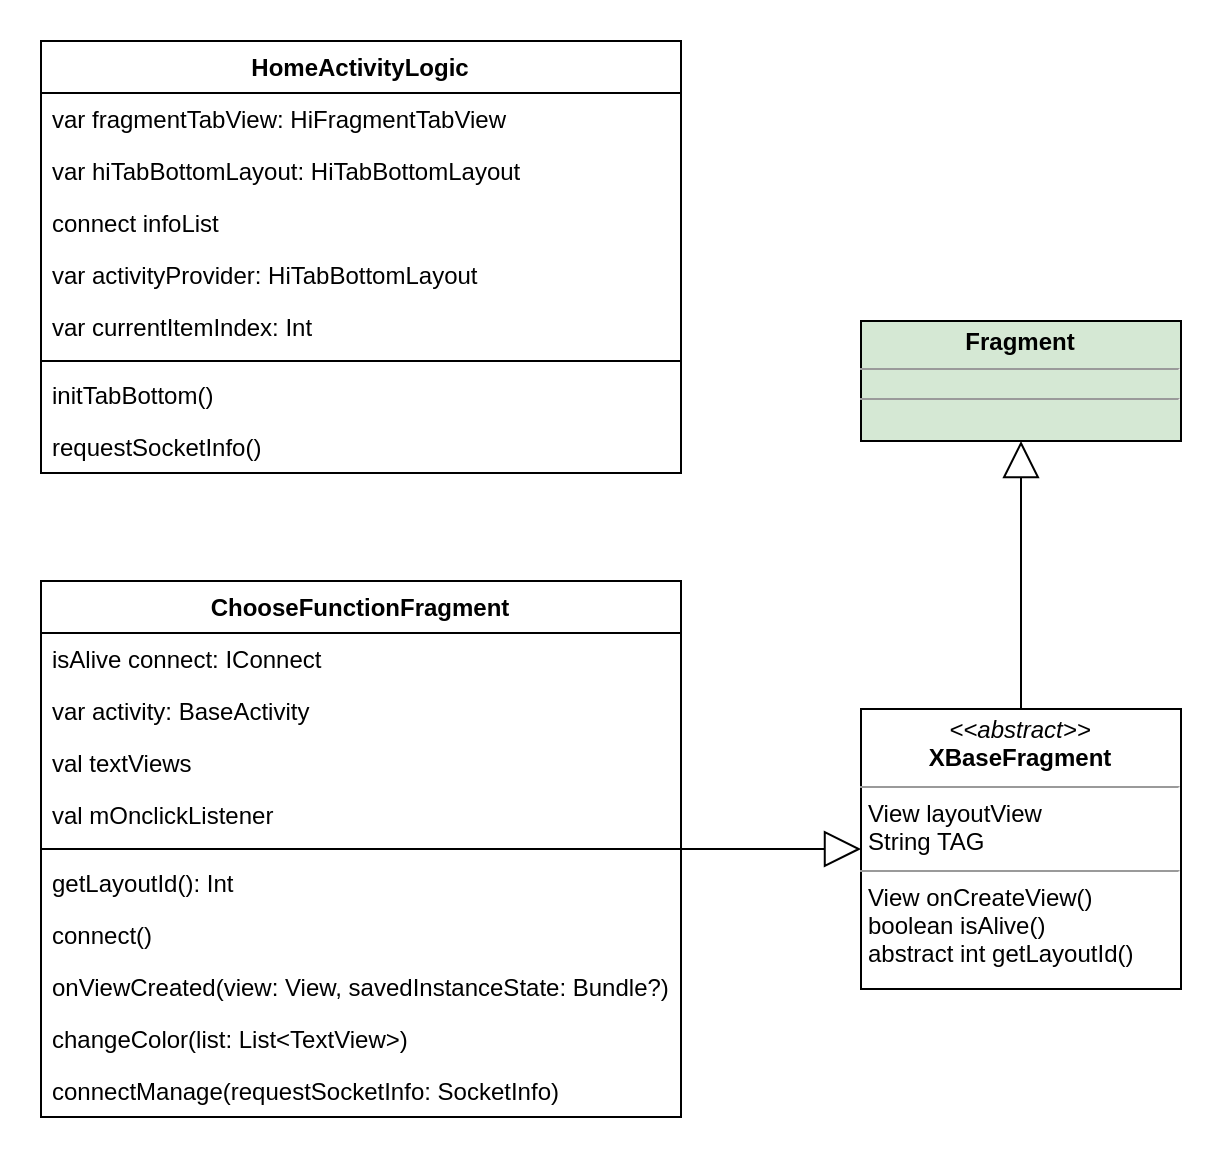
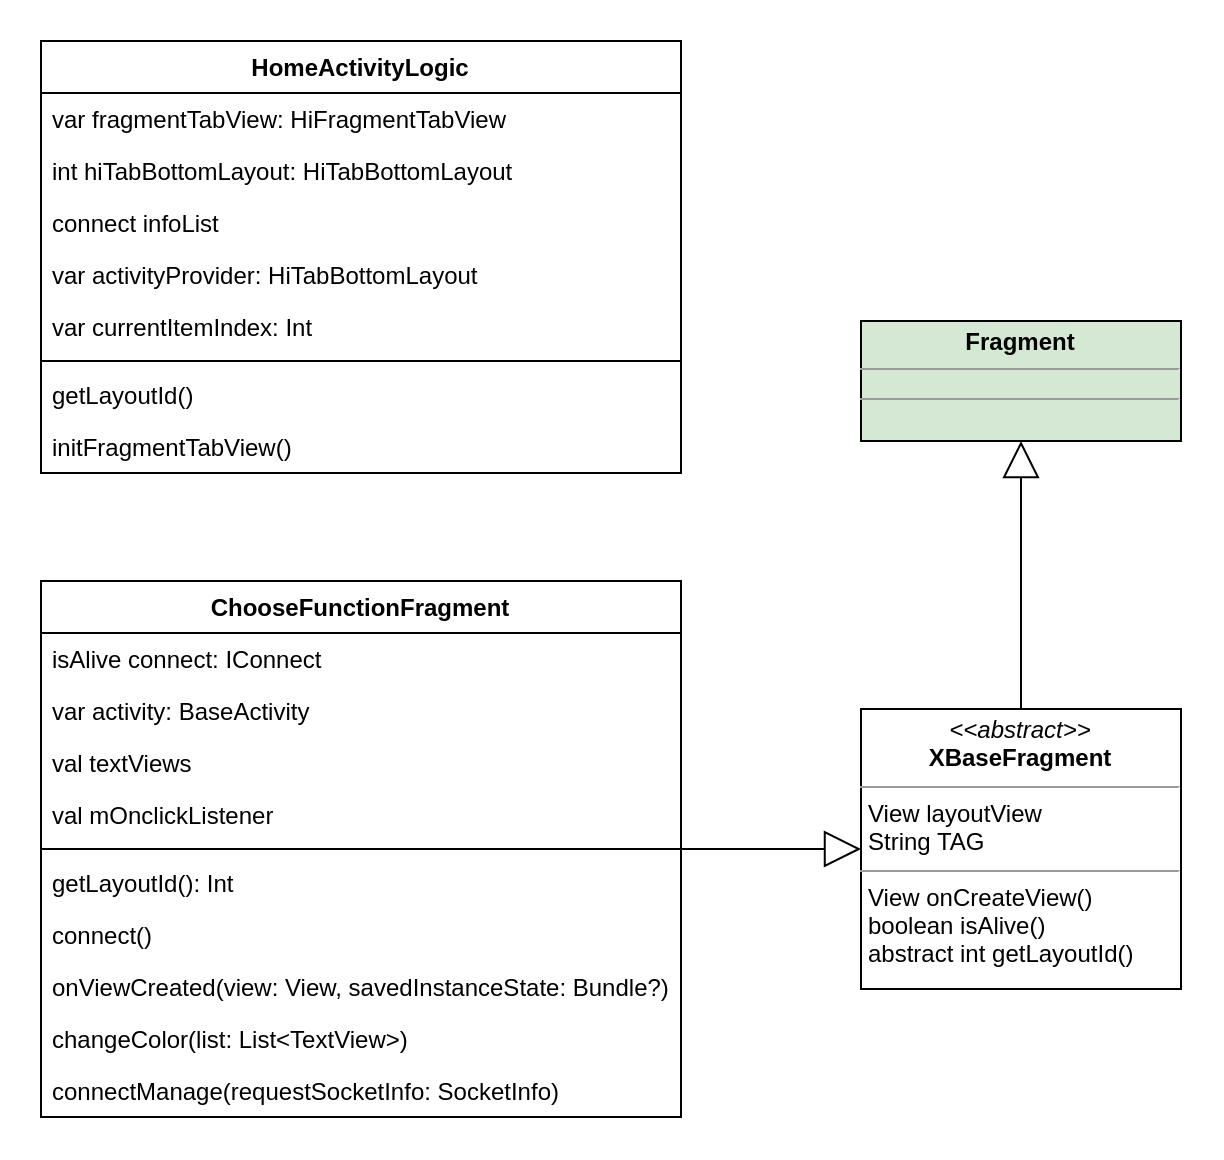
- <mxCell id="17" value="var hiTabBottomLayout: HiTabBottomLayout" style="text;strokeColor=none;fillColor=none;align=left;verticalAlign=top;spacingLeft=4;spacingRight=4;overflow=hidden;rotatable=0;points=[[0,0.5],[1,0.5]];portConstraint=eastwest;" vertex="1" parent="15"><mxGeometry y="52" width="320" height="26" as="geometry" /></mxCell>
+ <mxCell id="17" value="int hiTabBottomLayout: HiTabBottomLayout" style="text;strokeColor=none;fillColor=none;align=left;verticalAlign=top;spacingLeft=4;spacingRight=4;overflow=hidden;rotatable=0;points=[[0,0.5],[1,0.5]];portConstraint=eastwest;" vertex="1" parent="15"><mxGeometry y="52" width="320" height="26" as="geometry" /></mxCell>
- <mxCell id="22" value="initTabBottom()" style="text;strokeColor=none;fillColor=none;align=left;verticalAlign=top;spacingLeft=4;spacingRight=4;overflow=hidden;rotatable=0;points=[[0,0.5],[1,0.5]];portConstraint=eastwest;" vertex="1" parent="15"><mxGeometry y="164" width="320" height="26" as="geometry" /></mxCell>
+ <mxCell id="22" value="getLayoutId()" style="text;strokeColor=none;fillColor=none;align=left;verticalAlign=top;spacingLeft=4;spacingRight=4;overflow=hidden;rotatable=0;points=[[0,0.5],[1,0.5]];portConstraint=eastwest;" vertex="1" parent="15"><mxGeometry y="164" width="320" height="26" as="geometry" /></mxCell>
- <mxCell id="23" value="requestSocketInfo()" style="text;strokeColor=none;fillColor=none;align=left;verticalAlign=top;spacingLeft=4;spacingRight=4;overflow=hidden;rotatable=0;points=[[0,0.5],[1,0.5]];portConstraint=eastwest;" vertex="1" parent="15"><mxGeometry y="190" width="320" height="26" as="geometry" /></mxCell>
+ <mxCell id="23" value="initFragmentTabView()" style="text;strokeColor=none;fillColor=none;align=left;verticalAlign=top;spacingLeft=4;spacingRight=4;overflow=hidden;rotatable=0;points=[[0,0.5],[1,0.5]];portConstraint=eastwest;" vertex="1" parent="15"><mxGeometry y="190" width="320" height="26" as="geometry" /></mxCell>
